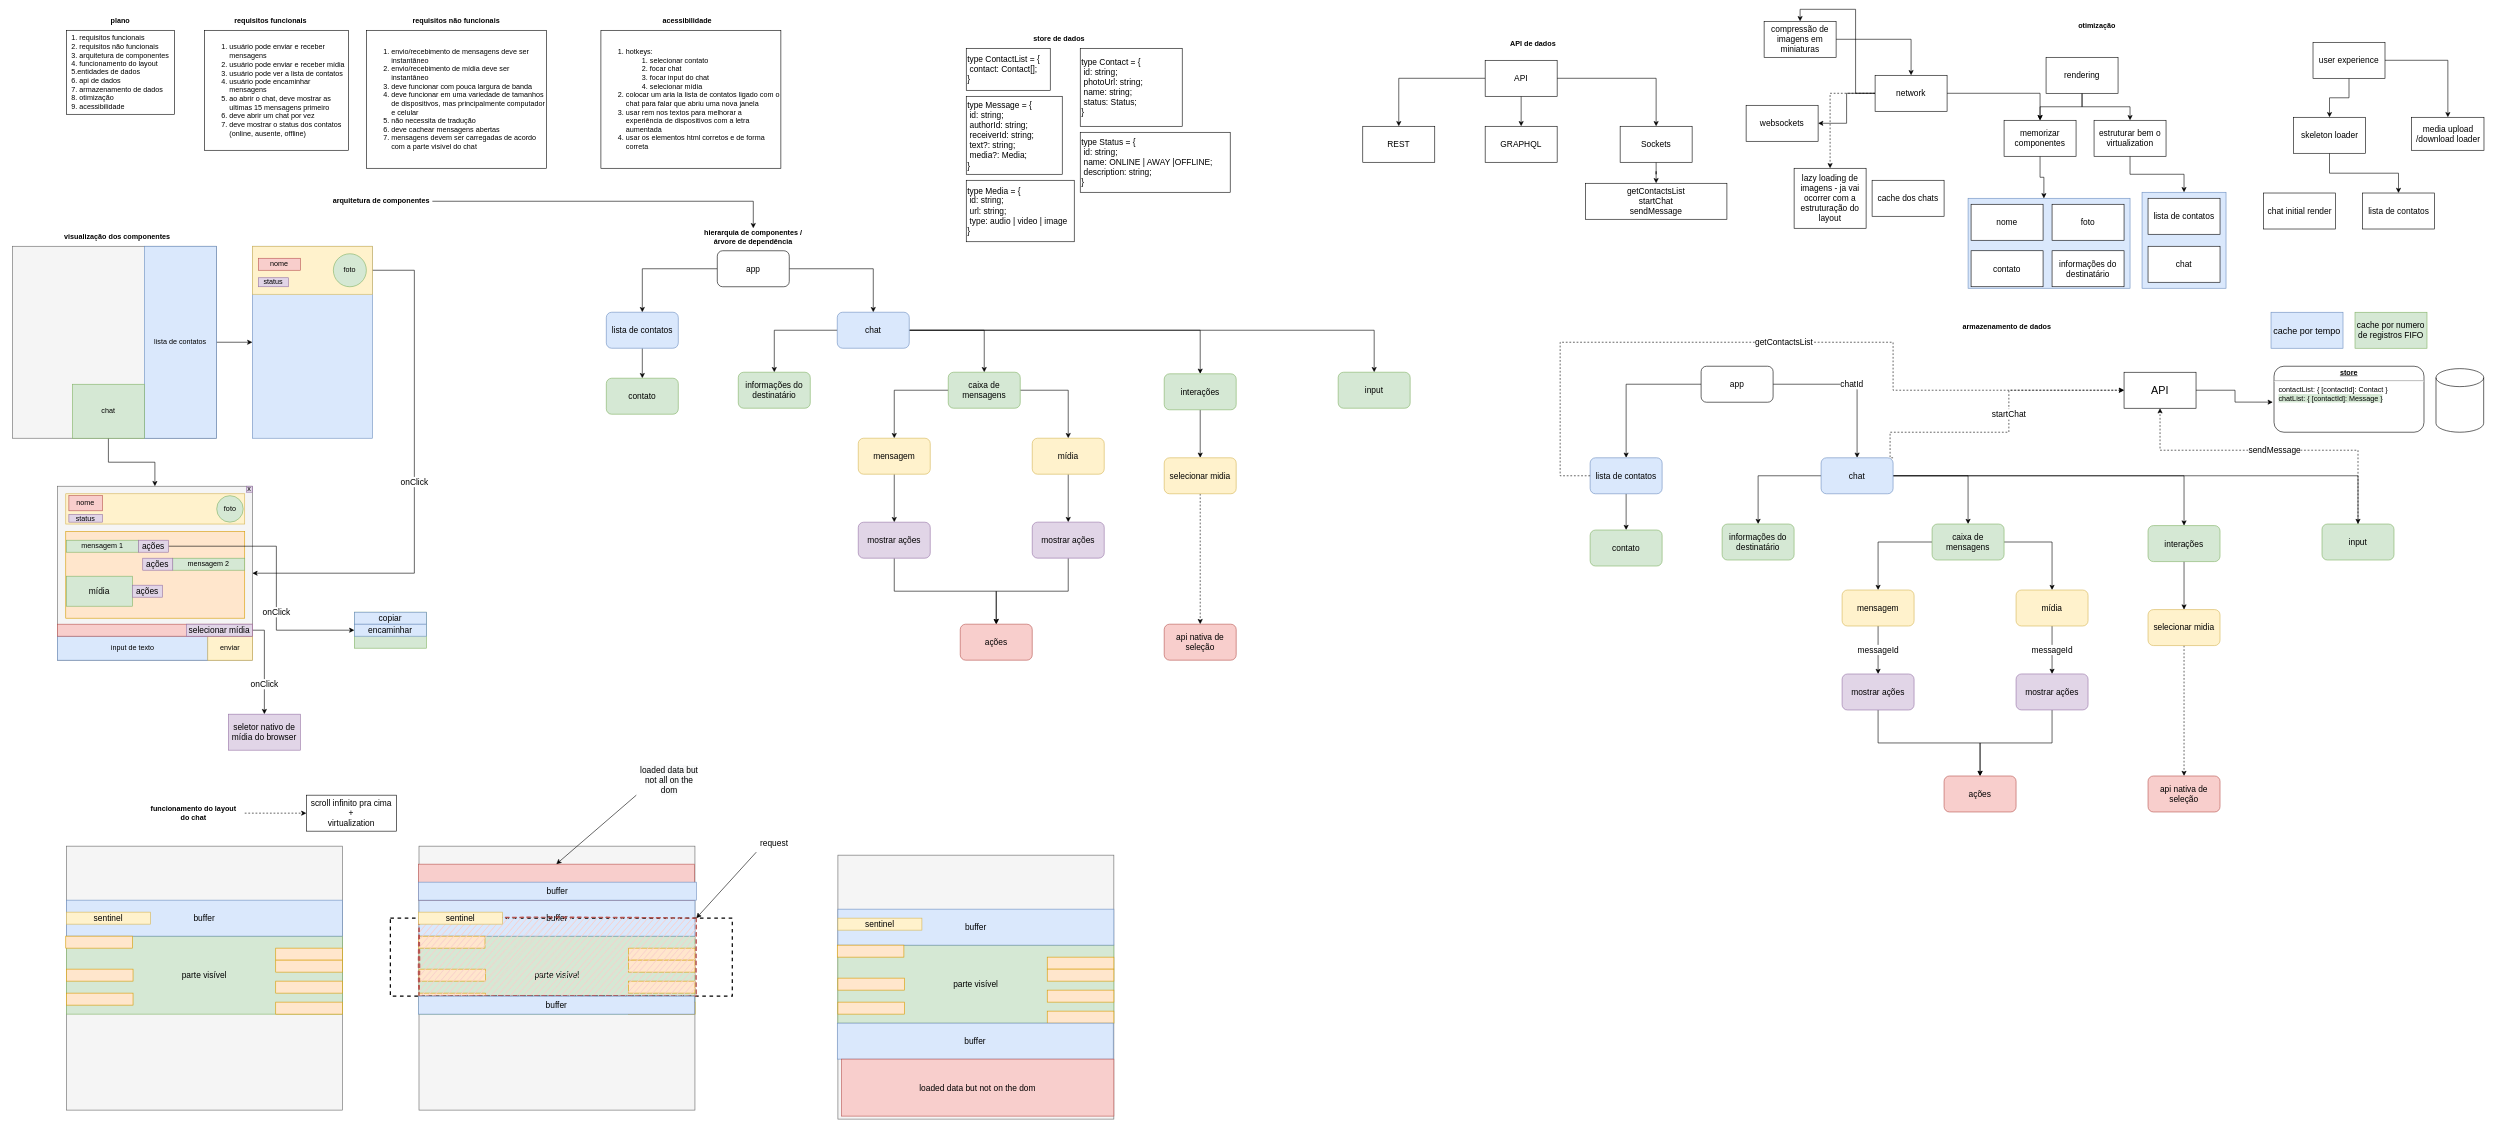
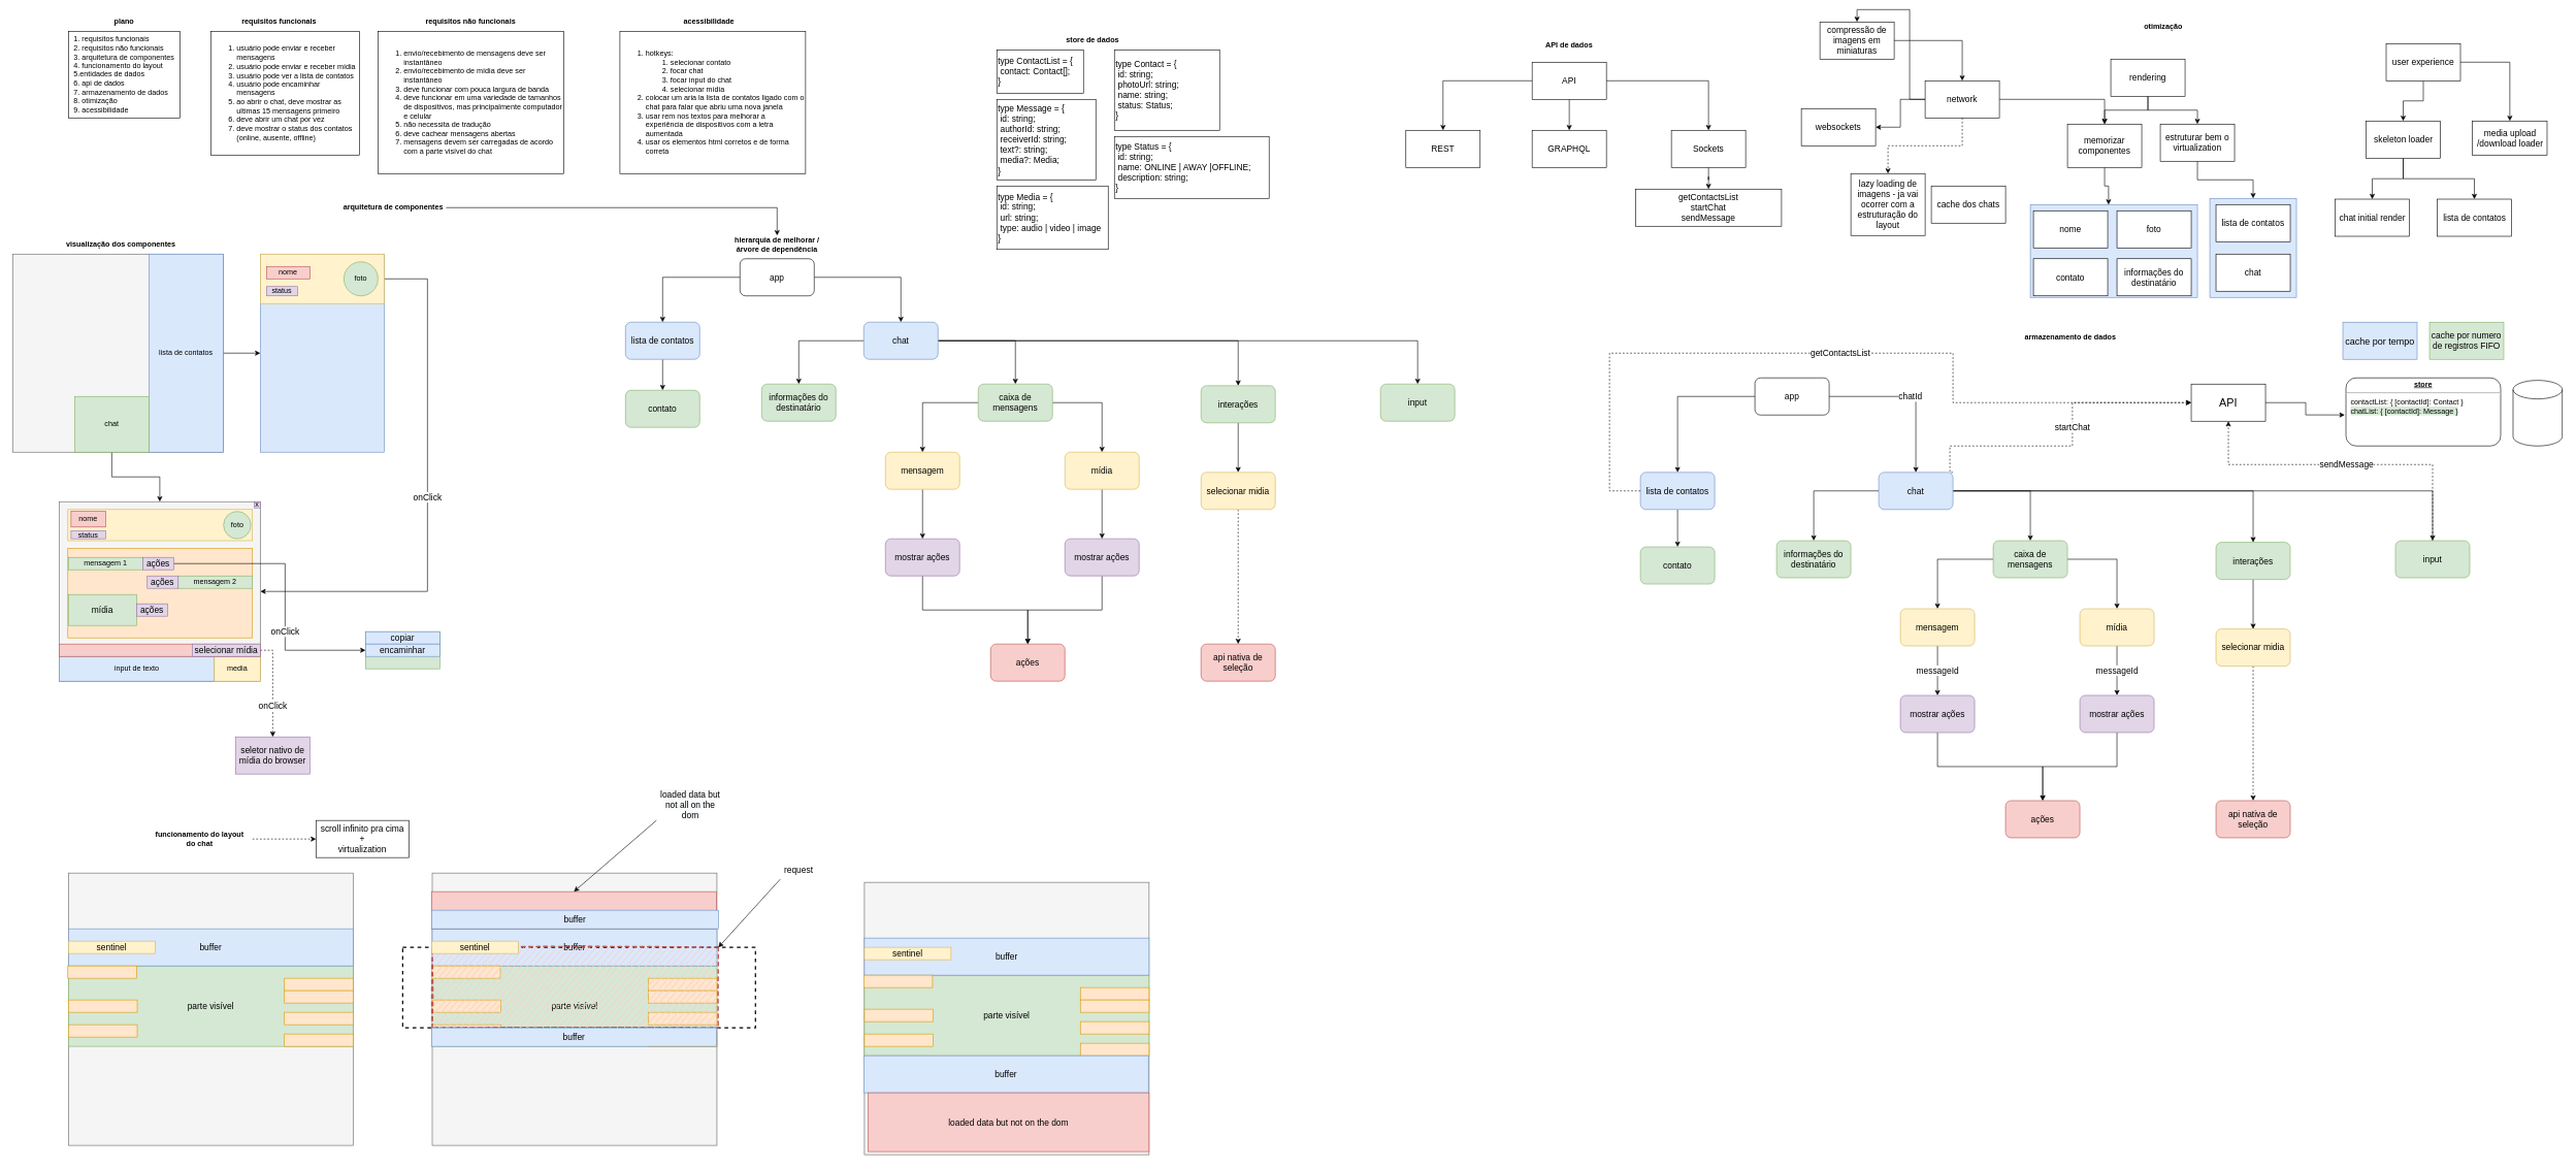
- <mxCell id="131" value="API de dados" style="text;html=1;strokeColor=none;fillColor=none;align=center;verticalAlign=middle;whiteSpace=wrap;rounded=0;fontStyle=1" vertex="1" parent="1"><mxGeometry x="2470" y="57.5" width="170" height="30" as="geometry" /></mxCell>
+ <mxCell id="131" value="API de dados" style="text;html=1;strokeColor=none;fillColor=none;align=center;verticalAlign=middle;whiteSpace=wrap;rounded=0;fontStyle=1" vertex="1" parent="1"><mxGeometry x="2450" y="57.5" width="170" height="30" as="geometry" /></mxCell>
- <mxCell id="182" value="network" style="rounded=0;whiteSpace=wrap;html=1;glass=0;labelBackgroundColor=none;sketch=0;fontSize=14;strokeWidth=1;" vertex="1" parent="1"><mxGeometry x="3125" y="125" width="120" height="60" as="geometry" /></mxCell>
+ <mxCell id="182" value="network" style="rounded=0;whiteSpace=wrap;html=1;glass=0;labelBackgroundColor=none;sketch=0;fontSize=14;strokeWidth=1;" vertex="1" parent="1"><mxGeometry x="3110" y="130" width="120" height="60" as="geometry" /></mxCell>
- <mxCell id="209" value="media upload /download loader" style="rounded=0;whiteSpace=wrap;html=1;glass=0;labelBackgroundColor=none;sketch=0;fontSize=14;strokeWidth=1;" vertex="1" parent="1"><mxGeometry x="4019.5" y="195" width="120.5" height="55" as="geometry" /></mxCell>
+ <mxCell id="209" value="media upload /download loader" style="rounded=0;whiteSpace=wrap;html=1;glass=0;labelBackgroundColor=none;sketch=0;fontSize=14;strokeWidth=1;" vertex="1" parent="1"><mxGeometry x="3994.5" y="195" width="120.5" height="55" as="geometry" /></mxCell>
- <mxCell id="195" value="memorizar componentes" style="rounded=0;whiteSpace=wrap;html=1;glass=0;labelBackgroundColor=none;sketch=0;fontSize=14;strokeWidth=1;" vertex="1" parent="1"><mxGeometry x="3340" y="200" width="120" height="60" as="geometry" /></mxCell>
+ <mxCell id="195" value="memorizar componentes" style="rounded=0;whiteSpace=wrap;html=1;glass=0;labelBackgroundColor=none;sketch=0;fontSize=14;strokeWidth=1;" vertex="1" parent="1"><mxGeometry x="3340" y="200" width="120" height="70" as="geometry" /></mxCell>
+ <mxCell id="204" value="" style="edgeStyle=orthogonalEdgeStyle;rounded=0;orthogonalLoop=1;jettySize=auto;html=1;fontSize=14;" edge="1" parent="1" source="206" target="207"><mxGeometry relative="1" as="geometry" /></mxCell>
- <mxCell id="45" value="hierarquia de componentes / árvore de dependência" style="text;html=1;strokeColor=none;fillColor=none;align=center;verticalAlign=middle;whiteSpace=wrap;rounded=0;fontStyle=1" vertex="1" parent="1"><mxGeometry x="1170" y="380" width="170" height="30" as="geometry" /></mxCell>
+ <mxCell id="45" value="hierarquia de melhorar / árvore de dependência" style="text;html=1;strokeColor=none;fillColor=none;align=center;verticalAlign=middle;whiteSpace=wrap;rounded=0;fontStyle=1" vertex="1" parent="1"><mxGeometry x="1170" y="380" width="170" height="30" as="geometry" /></mxCell>
- <mxCell id="24" value="enviar" style="rounded=0;whiteSpace=wrap;html=1;fillColor=#fff2cc;strokeColor=#d6b656;" vertex="1" parent="1"><mxGeometry x="345.71" y="1060" width="74.29" height="40" as="geometry" /></mxCell>
+ <mxCell id="24" value="media" style="rounded=0;whiteSpace=wrap;html=1;fillColor=#fff2cc;strokeColor=#d6b656;" vertex="1" parent="1"><mxGeometry x="345.71" y="1060" width="74.29" height="40" as="geometry" /></mxCell>
- <mxCell id="34" value="onClick" style="edgeStyle=orthogonalEdgeStyle;rounded=0;orthogonalLoop=1;jettySize=auto;html=1;fontSize=14;entryX=0.5;entryY=0;entryDx=0;entryDy=0;exitX=1;exitY=0.5;exitDx=0;exitDy=0;" edge="1" parent="1" source="35" target="44"><mxGeometry x="0.375" relative="1" as="geometry"><mxPoint x="440" y="1180" as="targetPoint" /><mxPoint as="offset" /></mxGeometry></mxCell>
+ <mxCell id="34" value="onClick" style="edgeStyle=orthogonalEdgeStyle;rounded=0;orthogonalLoop=1;jettySize=auto;html=1;fontSize=14;entryX=0.5;entryY=0;entryDx=0;entryDy=0;exitX=1;exitY=0.5;exitDx=0;exitDy=0;dashed=1;" edge="1" parent="1" source="35" target="44"><mxGeometry x="0.375" relative="1" as="geometry"><mxPoint x="440" y="1180" as="targetPoint" /><mxPoint as="offset" /></mxGeometry></mxCell>
